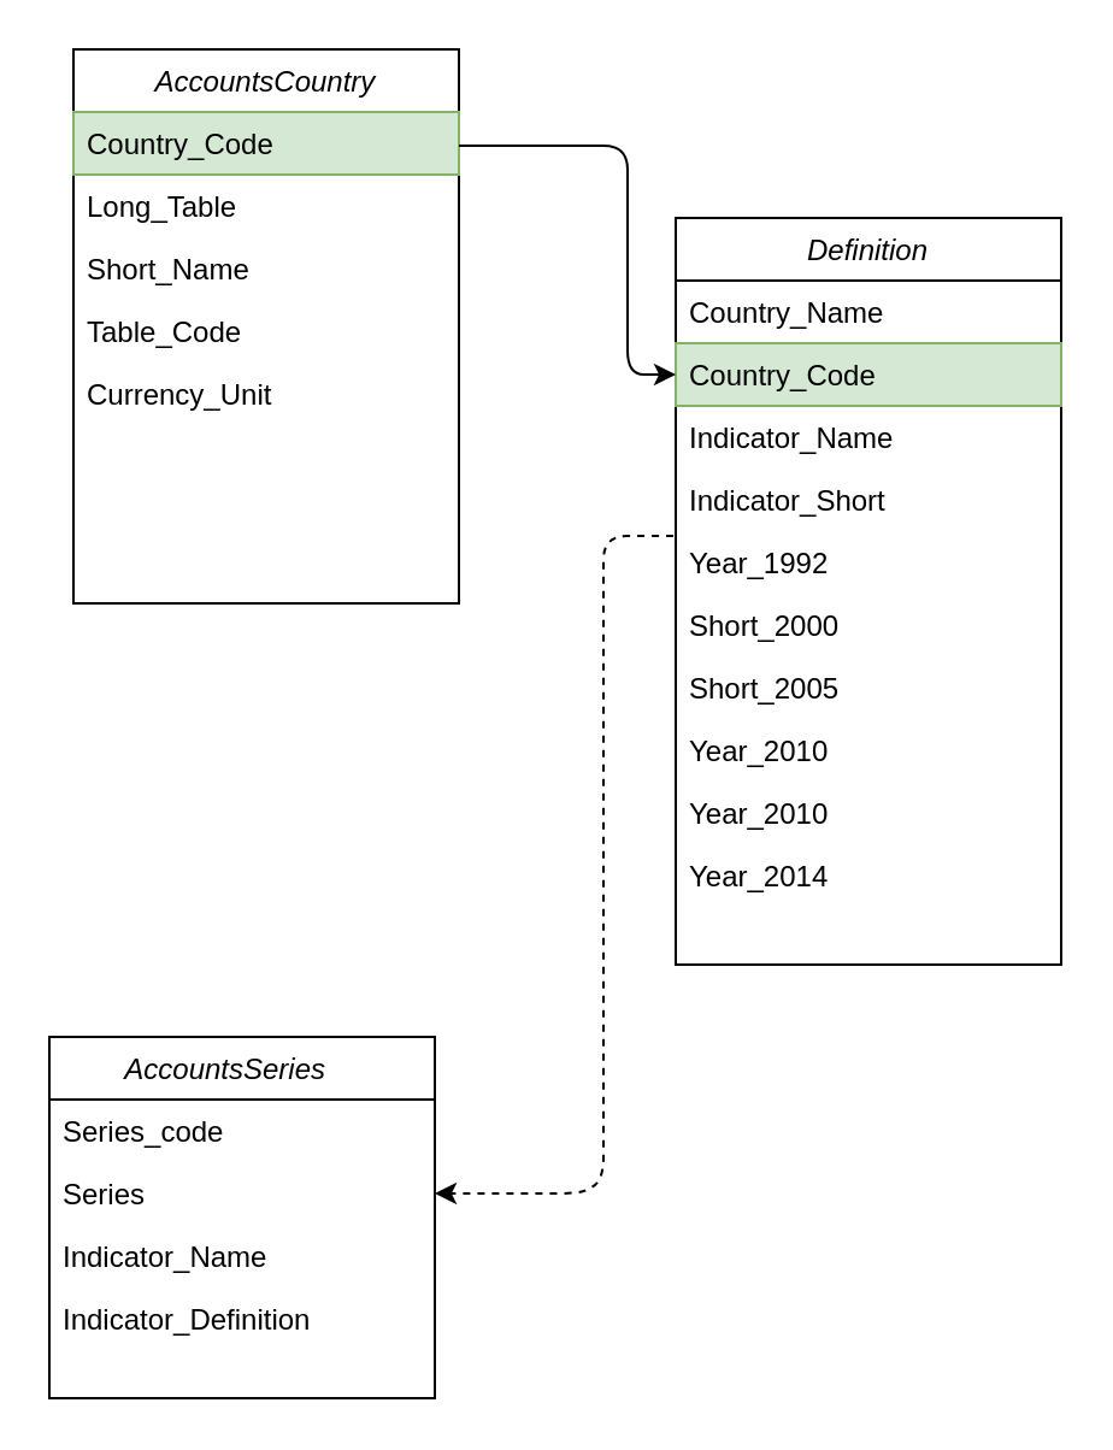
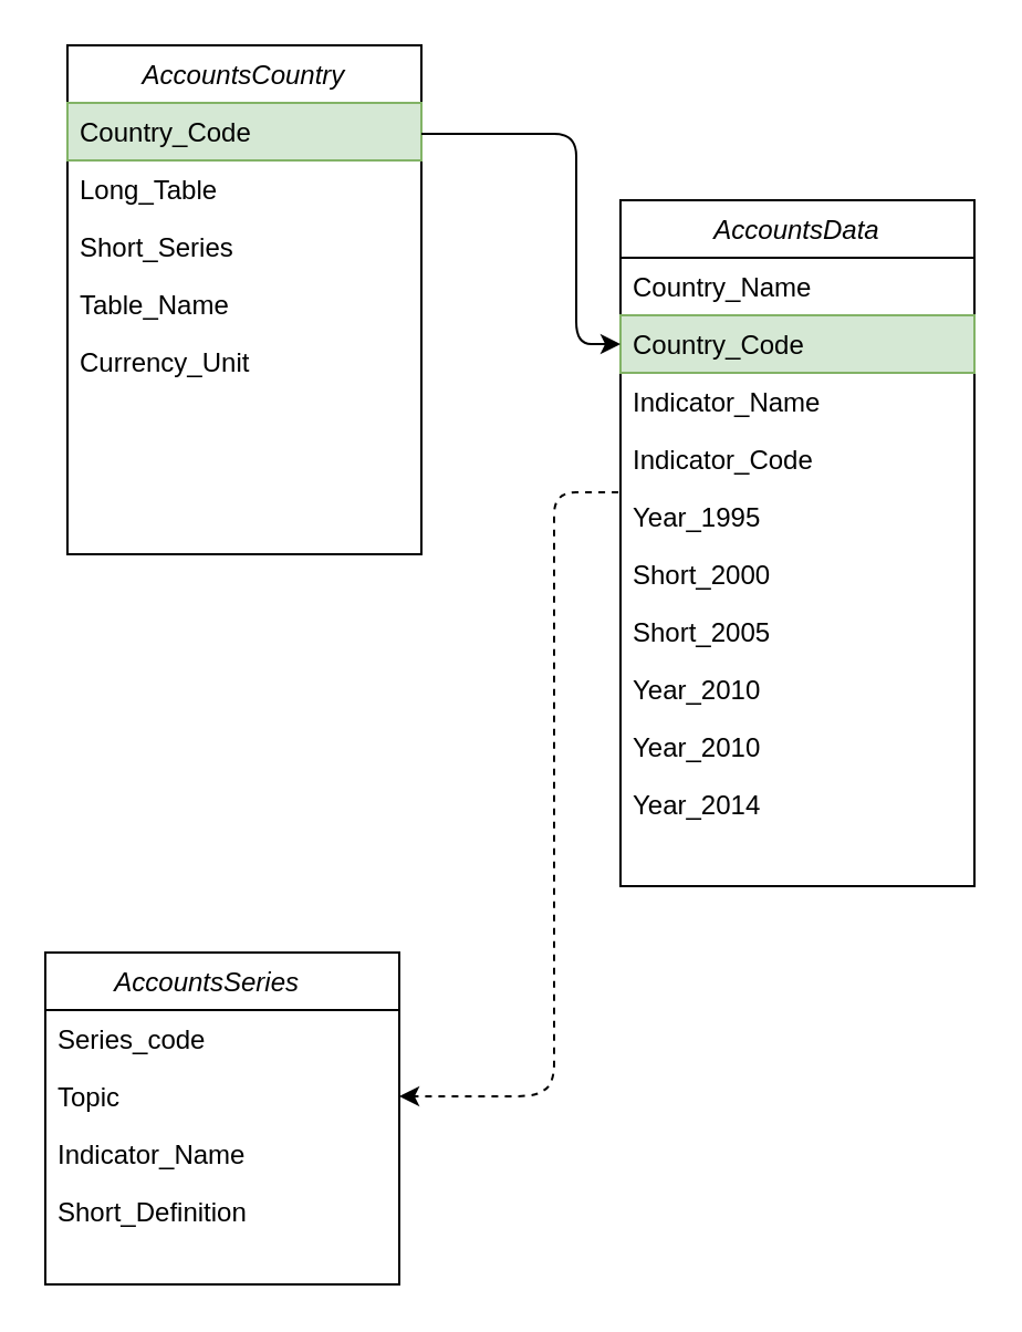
- <mxCell id="8" value="Definition" style="swimlane;fontStyle=2;align=center;verticalAlign=top;childLayout=stackLayout;horizontal=1;startSize=26;horizontalStack=0;resizeParent=1;resizeLast=0;collapsible=1;marginBottom=0;rounded=0;shadow=0;strokeWidth=1;" vertex="1" parent="1"><mxGeometry x="280" y="90" width="160" height="310" as="geometry"><mxRectangle x="230" y="140" width="160" height="26" as="alternateBounds" /></mxGeometry></mxCell>
+ <mxCell id="8" value="AccountsData" style="swimlane;fontStyle=2;align=center;verticalAlign=top;childLayout=stackLayout;horizontal=1;startSize=26;horizontalStack=0;resizeParent=1;resizeLast=0;collapsible=1;marginBottom=0;rounded=0;shadow=0;strokeWidth=1;" vertex="1" parent="1"><mxGeometry x="280" y="90" width="160" height="310" as="geometry"><mxRectangle x="230" y="140" width="160" height="26" as="alternateBounds" /></mxGeometry></mxCell>
- <mxCell id="5" value="Short_Name" style="text;align=left;verticalAlign=top;spacingLeft=4;spacingRight=4;overflow=hidden;rotatable=0;points=[[0,0.5],[1,0.5]];portConstraint=eastwest;rounded=0;shadow=0;html=0;" parent="2" vertex="1"><mxGeometry y="78" width="160" height="26" as="geometry" /></mxCell>
+ <mxCell id="5" value="Short_Series" style="text;align=left;verticalAlign=top;spacingLeft=4;spacingRight=4;overflow=hidden;rotatable=0;points=[[0,0.5],[1,0.5]];portConstraint=eastwest;rounded=0;shadow=0;html=0;" parent="2" vertex="1"><mxGeometry y="78" width="160" height="26" as="geometry" /></mxCell>
- <mxCell id="6" value="Table_Code" style="text;align=left;verticalAlign=top;spacingLeft=4;spacingRight=4;overflow=hidden;rotatable=0;points=[[0,0.5],[1,0.5]];portConstraint=eastwest;rounded=0;shadow=0;html=0;" vertex="1" parent="2"><mxGeometry y="104" width="160" height="26" as="geometry" /></mxCell>
+ <mxCell id="6" value="Table_Name" style="text;align=left;verticalAlign=top;spacingLeft=4;spacingRight=4;overflow=hidden;rotatable=0;points=[[0,0.5],[1,0.5]];portConstraint=eastwest;rounded=0;shadow=0;html=0;" vertex="1" parent="2"><mxGeometry y="104" width="160" height="26" as="geometry" /></mxCell>
- <mxCell id="12" value="Indicator_Short    " style="text;align=left;verticalAlign=top;spacingLeft=4;spacingRight=4;overflow=hidden;rotatable=0;points=[[0,0.5],[1,0.5]];portConstraint=eastwest;rounded=0;shadow=0;html=0;" vertex="1" parent="8"><mxGeometry y="104" width="160" height="26" as="geometry" /></mxCell>
+ <mxCell id="12" value="Indicator_Code    " style="text;align=left;verticalAlign=top;spacingLeft=4;spacingRight=4;overflow=hidden;rotatable=0;points=[[0,0.5],[1,0.5]];portConstraint=eastwest;rounded=0;shadow=0;html=0;" vertex="1" parent="8"><mxGeometry y="104" width="160" height="26" as="geometry" /></mxCell>
- <mxCell id="13" value="Year_1992" style="text;align=left;verticalAlign=top;spacingLeft=4;spacingRight=4;overflow=hidden;rotatable=0;points=[[0,0.5],[1,0.5]];portConstraint=eastwest;rounded=0;shadow=0;html=0;" vertex="1" parent="8"><mxGeometry y="130" width="160" height="26" as="geometry" /></mxCell>
+ <mxCell id="13" value="Year_1995" style="text;align=left;verticalAlign=top;spacingLeft=4;spacingRight=4;overflow=hidden;rotatable=0;points=[[0,0.5],[1,0.5]];portConstraint=eastwest;rounded=0;shadow=0;html=0;" vertex="1" parent="8"><mxGeometry y="130" width="160" height="26" as="geometry" /></mxCell>
- <mxCell id="21" value="Series    " style="text;align=left;verticalAlign=top;spacingLeft=4;spacingRight=4;overflow=hidden;rotatable=0;points=[[0,0.5],[1,0.5]];portConstraint=eastwest;rounded=0;shadow=0;html=0;" vertex="1" parent="19"><mxGeometry y="52" width="160" height="26" as="geometry" /></mxCell>
+ <mxCell id="21" value="Topic    " style="text;align=left;verticalAlign=top;spacingLeft=4;spacingRight=4;overflow=hidden;rotatable=0;points=[[0,0.5],[1,0.5]];portConstraint=eastwest;rounded=0;shadow=0;html=0;" vertex="1" parent="19"><mxGeometry y="52" width="160" height="26" as="geometry" /></mxCell>
- <mxCell id="23" value="Indicator_Definition&#10;" style="text;align=left;verticalAlign=top;spacingLeft=4;spacingRight=4;overflow=hidden;rotatable=0;points=[[0,0.5],[1,0.5]];portConstraint=eastwest;rounded=0;shadow=0;html=0;" vertex="1" parent="19"><mxGeometry y="104" width="160" height="26" as="geometry" /></mxCell>
+ <mxCell id="23" value="Short_Definition&#10;" style="text;align=left;verticalAlign=top;spacingLeft=4;spacingRight=4;overflow=hidden;rotatable=0;points=[[0,0.5],[1,0.5]];portConstraint=eastwest;rounded=0;shadow=0;html=0;" vertex="1" parent="19"><mxGeometry y="104" width="160" height="26" as="geometry" /></mxCell>
